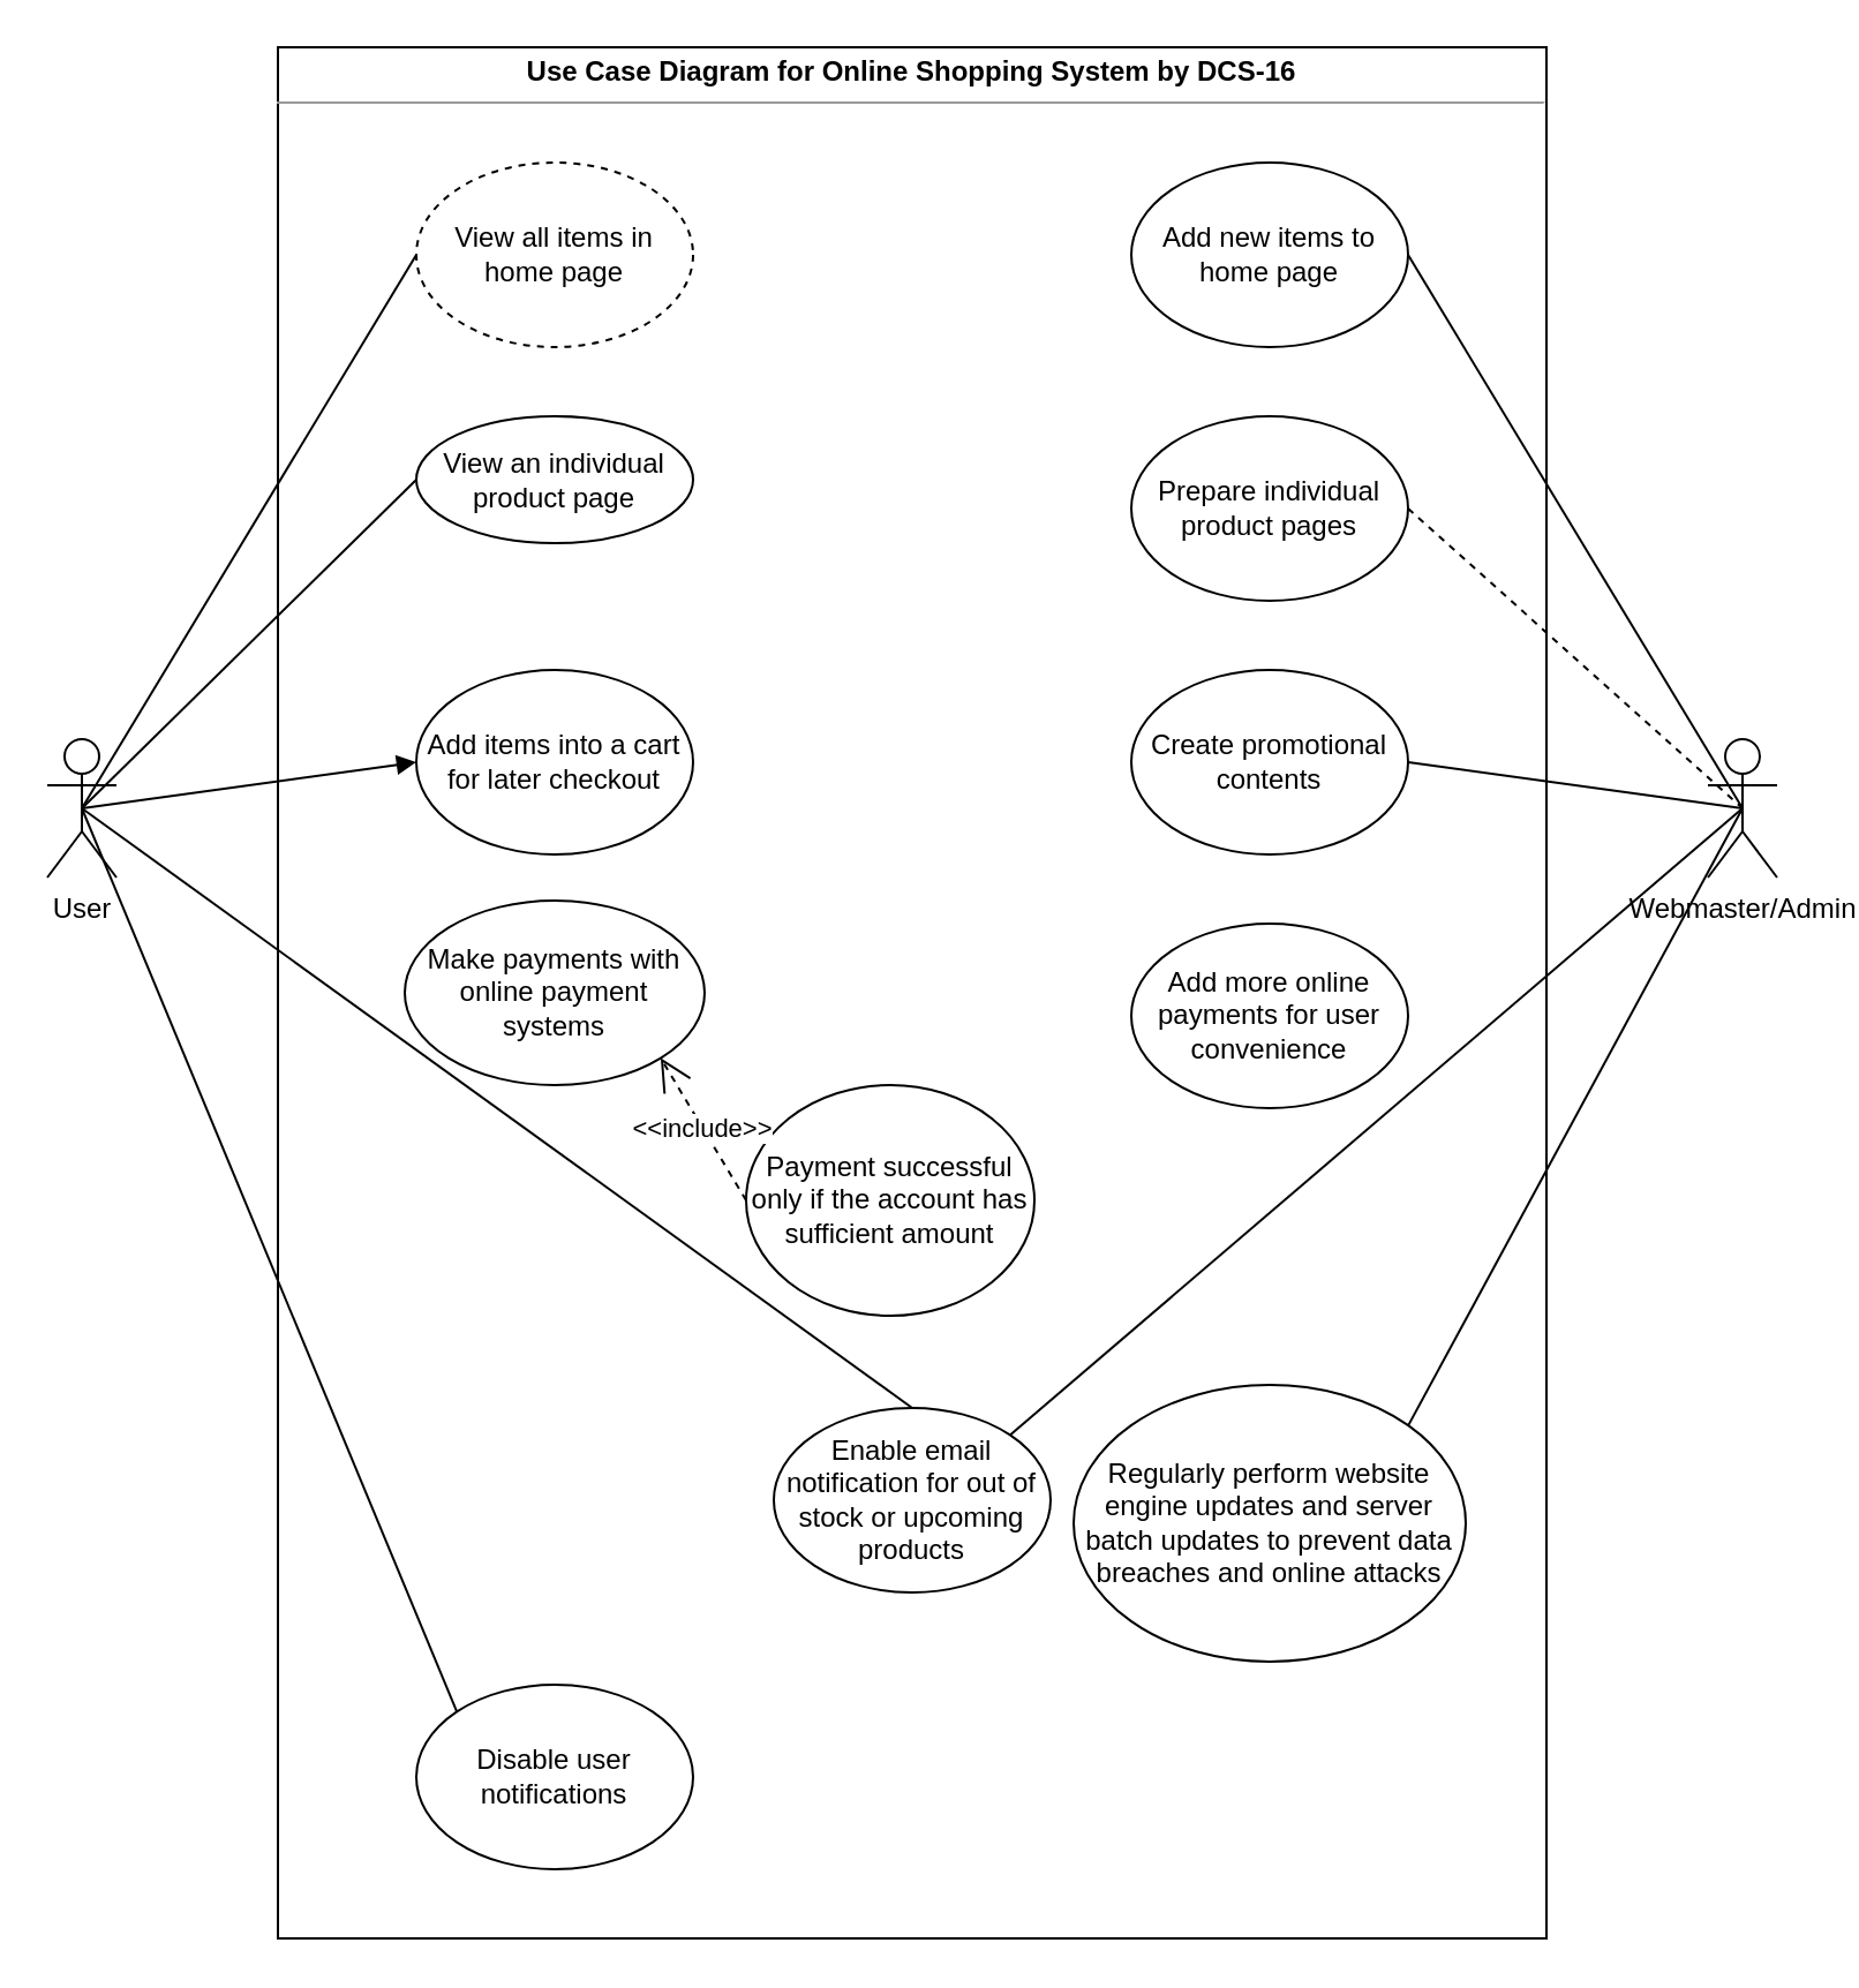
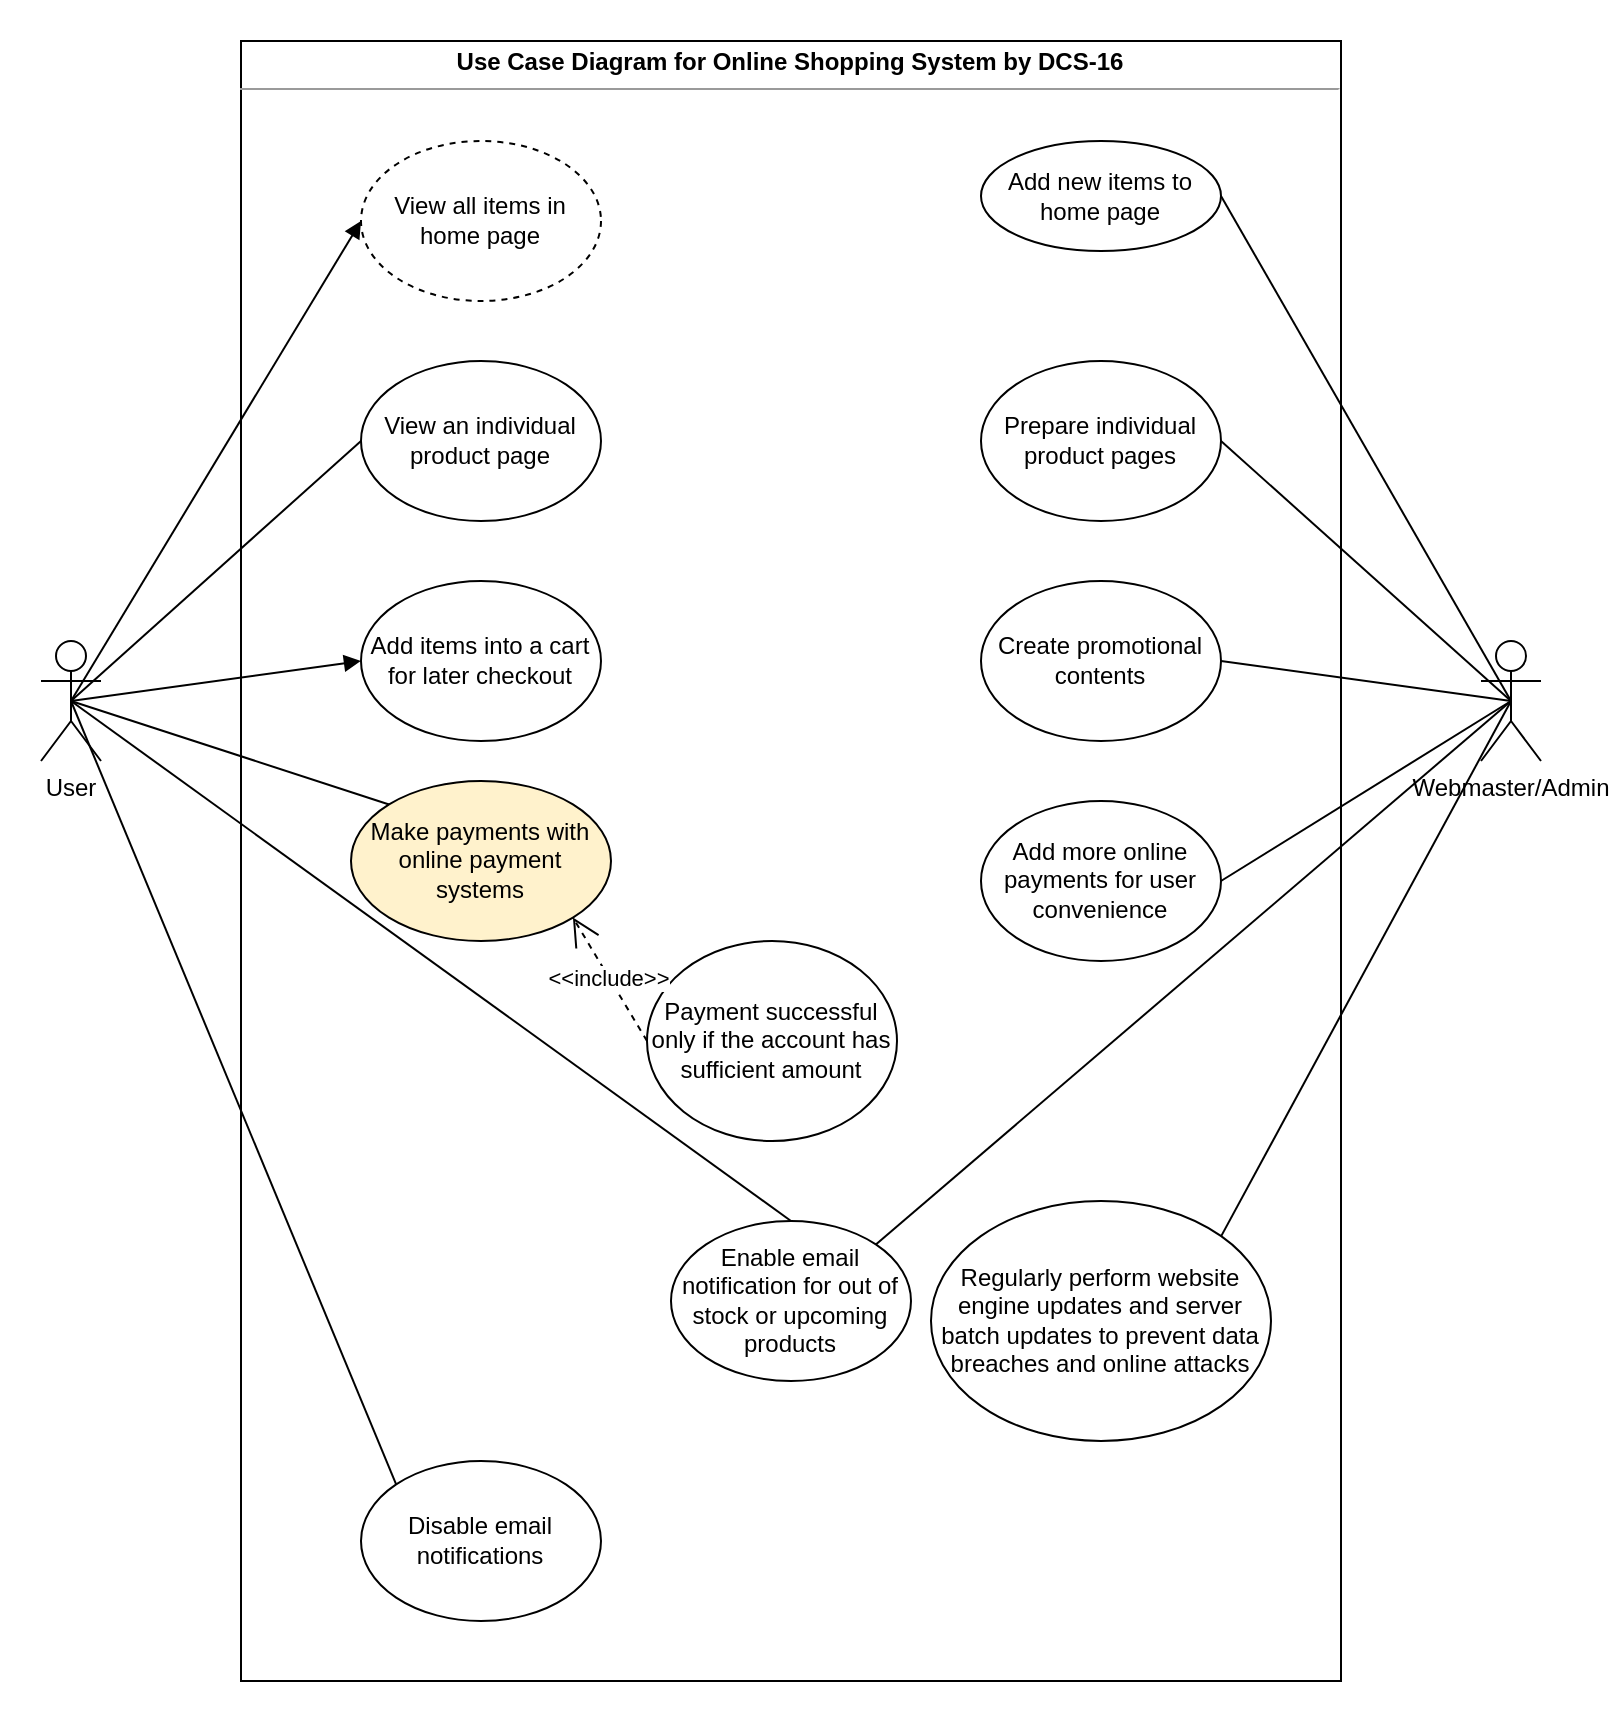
- <mxCell id="10" value="Add new items to home page" style="ellipse;whiteSpace=wrap;html=1;" vertex="1" parent="1"><mxGeometry x="490" y="70" width="120" height="80" as="geometry" /></mxCell>
+ <mxCell id="10" value="Add new items to home page" style="ellipse;whiteSpace=wrap;html=1;" vertex="1" parent="1"><mxGeometry x="490" y="70" width="120" height="55" as="geometry" /></mxCell>
- <mxCell id="23" value="" style="endArrow=none;html=1;rounded=0;entryX=0;entryY=0.5;entryDx=0;entryDy=0;exitX=0.5;exitY=0.5;exitDx=0;exitDy=0;exitPerimeter=0;" edge="1" parent="1" source="3" target="4"><mxGeometry width="50" height="50" relative="1" as="geometry"><mxPoint x="85" y="400" as="sourcePoint" /><mxPoint x="290" y="620" as="targetPoint" /></mxGeometry></mxCell>
+ <mxCell id="23" value="" style="endArrow=block;html=1;rounded=0;entryX=0;entryY=0.5;entryDx=0;entryDy=0;exitX=0.5;exitY=0.5;exitDx=0;exitDy=0;exitPerimeter=0;" edge="1" parent="1" source="3" target="4"><mxGeometry width="50" height="50" relative="1" as="geometry"><mxPoint x="85" y="400" as="sourcePoint" /><mxPoint x="290" y="620" as="targetPoint" /></mxGeometry></mxCell>
- <mxCell id="6" value="View an individual product page" style="ellipse;whiteSpace=wrap;html=1;" vertex="1" parent="1"><mxGeometry x="180" y="180" width="120" height="55" as="geometry" /></mxCell>
+ <mxCell id="6" value="View an individual product page" style="ellipse;whiteSpace=wrap;html=1;" vertex="1" parent="1"><mxGeometry x="180" y="180" width="120" height="80" as="geometry" /></mxCell>
- <mxCell id="25" value="" style="endArrow=none;html=1;rounded=0;entryX=0.5;entryY=0.5;entryDx=0;entryDy=0;entryPerimeter=0;exitX=1;exitY=0.5;exitDx=0;exitDy=0;dashed=1;" edge="1" parent="1" source="11" target="5"><mxGeometry width="50" height="50" relative="1" as="geometry"><mxPoint x="360" y="410" as="sourcePoint" /><mxPoint x="410" y="360" as="targetPoint" /></mxGeometry></mxCell>
+ <mxCell id="25" value="" style="endArrow=none;html=1;rounded=0;entryX=0.5;entryY=0.5;entryDx=0;entryDy=0;entryPerimeter=0;exitX=1;exitY=0.5;exitDx=0;exitDy=0;" edge="1" parent="1" source="11" target="5"><mxGeometry width="50" height="50" relative="1" as="geometry"><mxPoint x="360" y="410" as="sourcePoint" /><mxPoint x="410" y="360" as="targetPoint" /></mxGeometry></mxCell>
+ <mxCell id="20" value="" style="endArrow=none;html=1;rounded=0;entryX=0;entryY=0;entryDx=0;entryDy=0;exitX=0.5;exitY=0.5;exitDx=0;exitDy=0;exitPerimeter=0;" edge="1" parent="1" source="3" target="8"><mxGeometry width="50" height="50" relative="1" as="geometry"><mxPoint x="55" y="370" as="sourcePoint" /><mxPoint x="260" y="590" as="targetPoint" /></mxGeometry></mxCell>
+ <mxCell id="27" value="" style="endArrow=none;html=1;rounded=0;entryX=0.5;entryY=0.5;entryDx=0;entryDy=0;entryPerimeter=0;exitX=1;exitY=0.5;exitDx=0;exitDy=0;" edge="1" parent="1" source="13" target="5"><mxGeometry width="50" height="50" relative="1" as="geometry"><mxPoint x="360" y="410" as="sourcePoint" /><mxPoint x="410" y="360" as="targetPoint" /></mxGeometry></mxCell>
- <mxCell id="8" value="Make payments with online payment systems" style="ellipse;whiteSpace=wrap;html=1;" vertex="1" parent="1"><mxGeometry x="175" y="390" width="130" height="80" as="geometry" /></mxCell>
+ <mxCell id="8" value="Make payments with online payment systems" style="ellipse;whiteSpace=wrap;html=1;fillColor=#fff2cc;" vertex="1" parent="1"><mxGeometry x="175" y="390" width="130" height="80" as="geometry" /></mxCell>
- <mxCell id="17" value="Disable user notifications" style="ellipse;whiteSpace=wrap;html=1;" vertex="1" parent="1"><mxGeometry x="180" y="730" width="120" height="80" as="geometry" /></mxCell>
+ <mxCell id="17" value="Disable email notifications" style="ellipse;whiteSpace=wrap;html=1;" vertex="1" parent="1"><mxGeometry x="180" y="730" width="120" height="80" as="geometry" /></mxCell>
